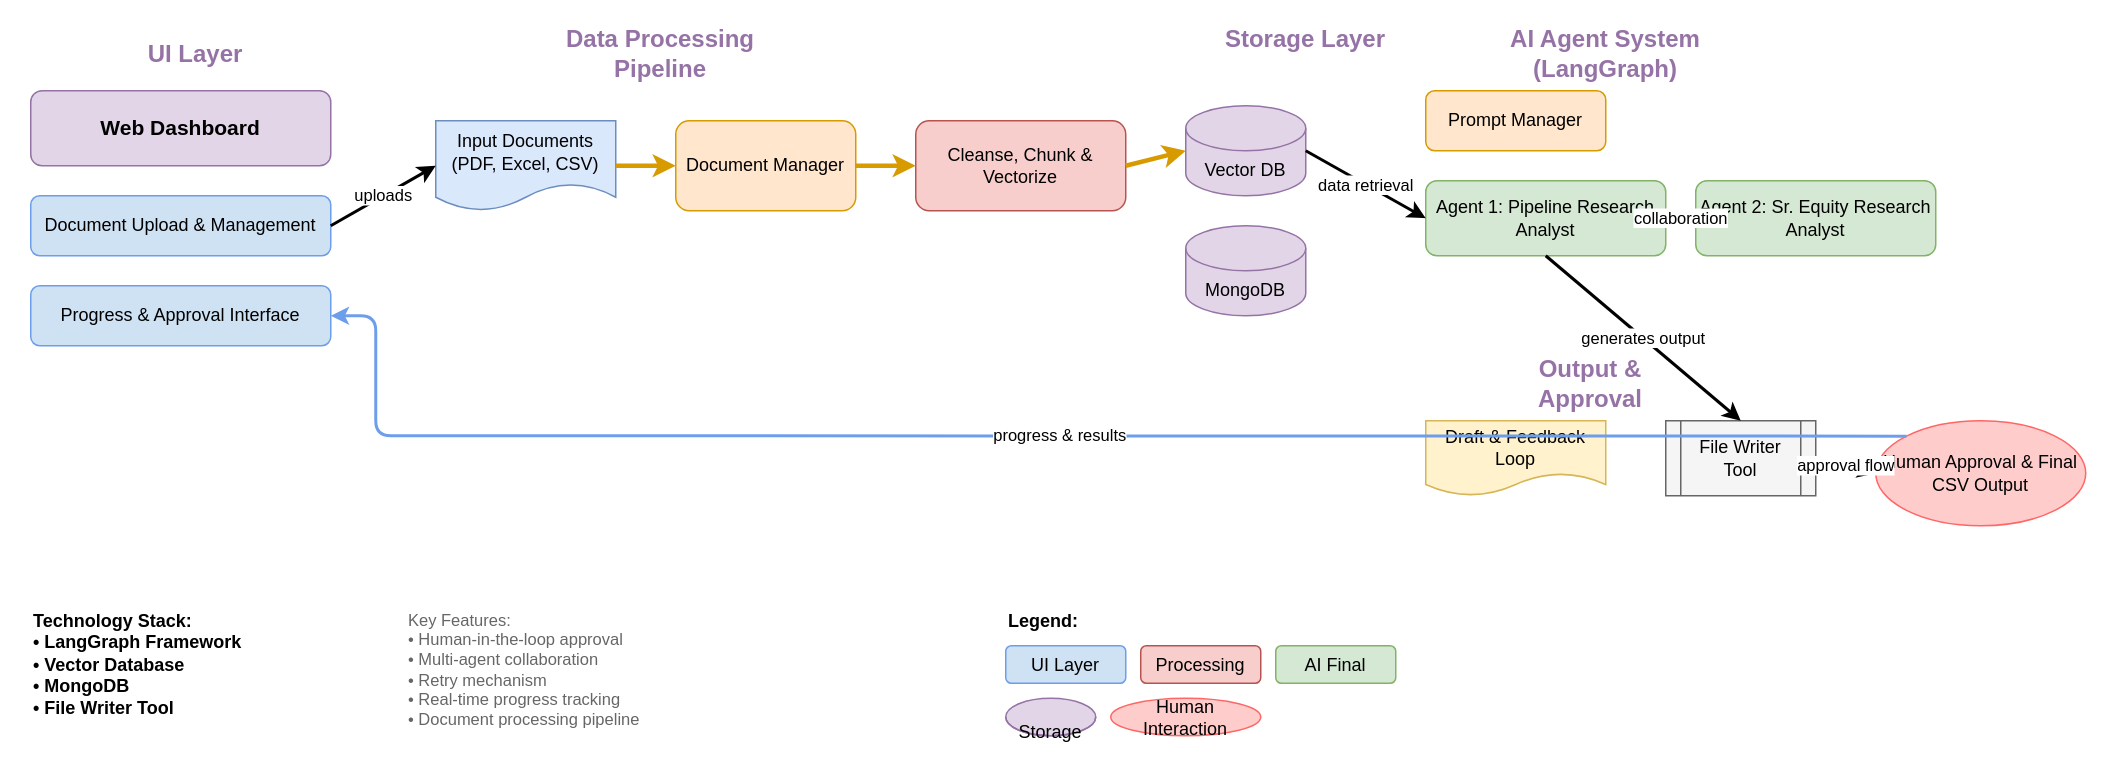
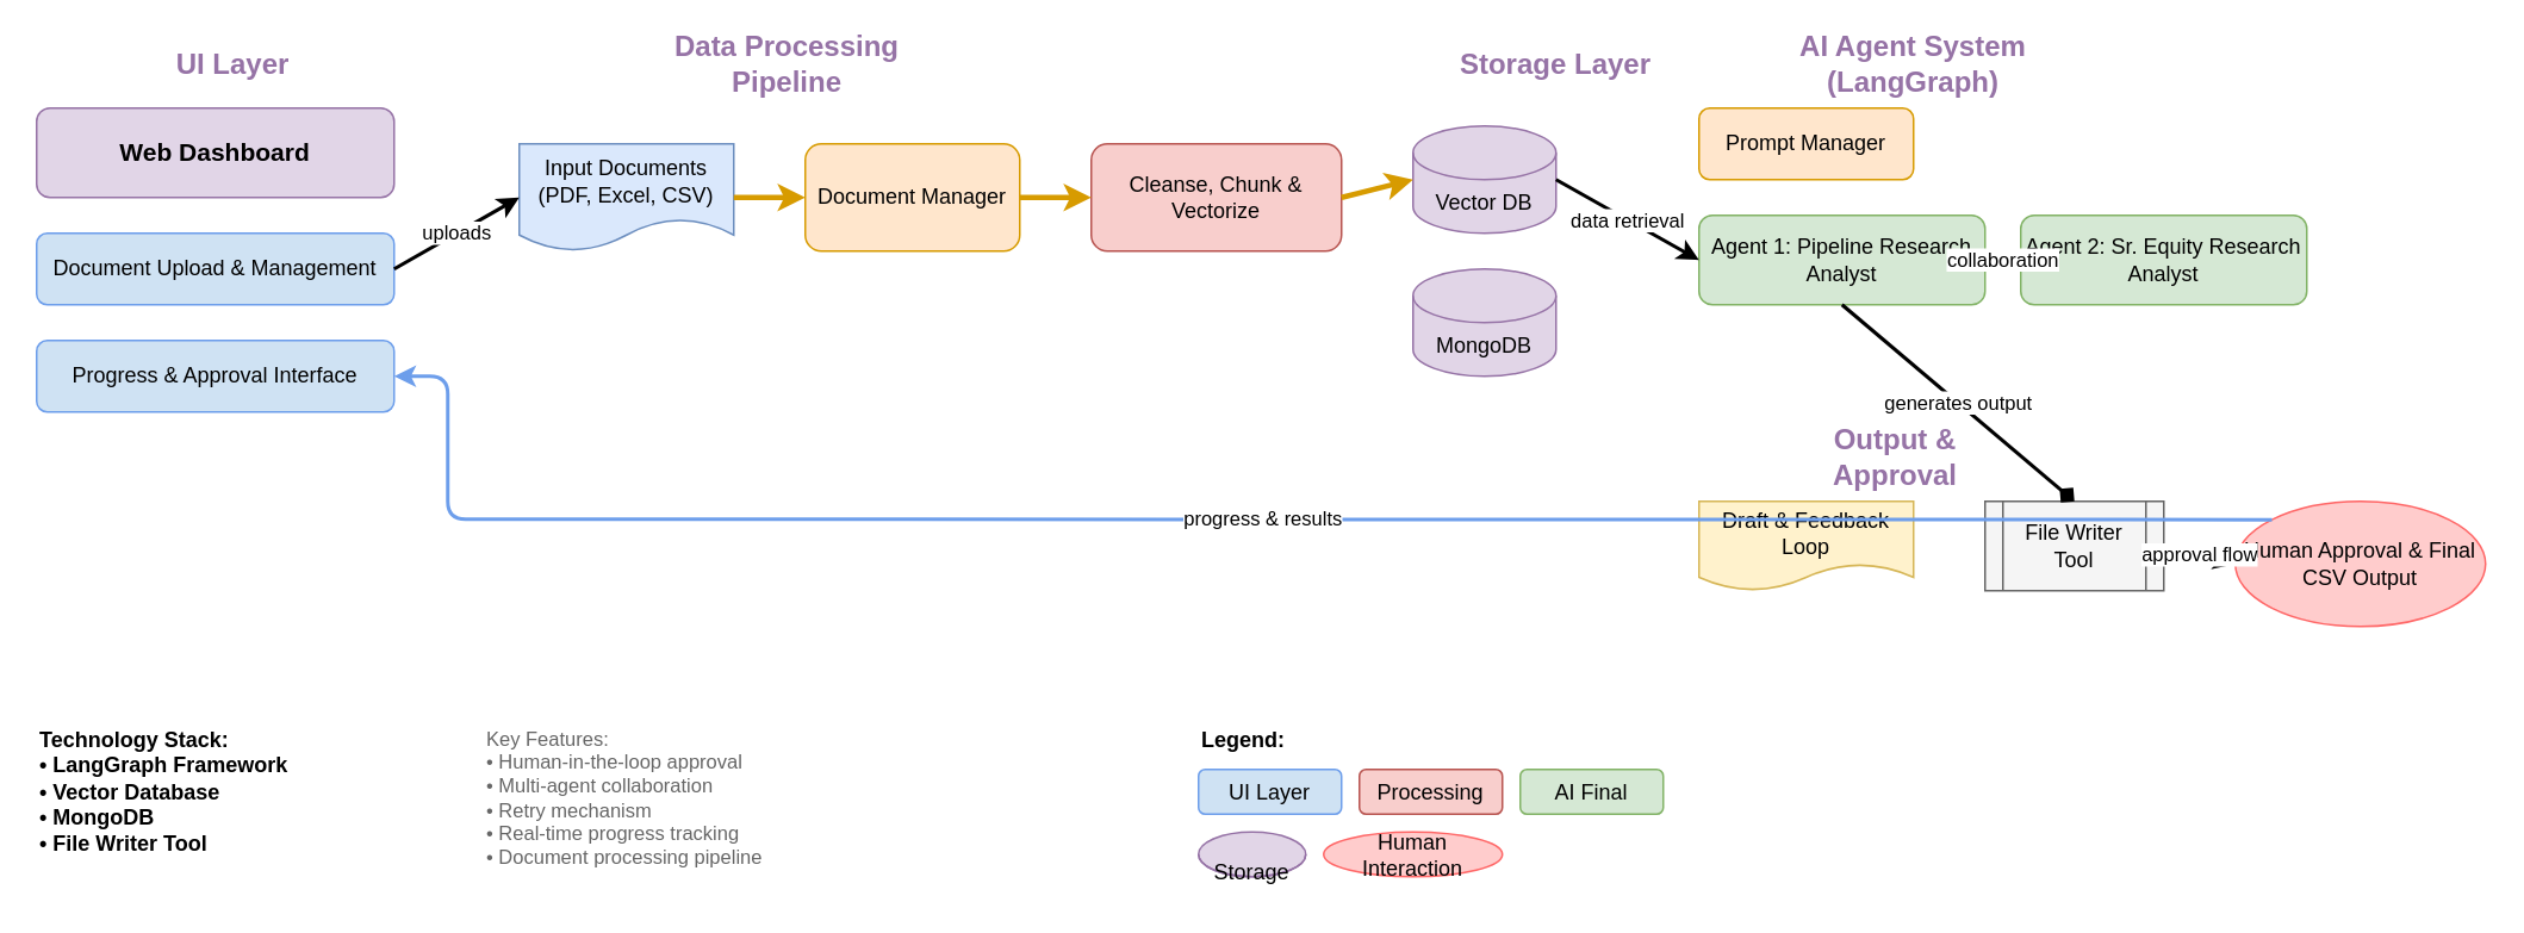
- <mxCell id="10" value="Storage Layer" style="text;html=1;strokeColor=none;fillColor=none;align=center;verticalAlign=middle;whiteSpace=wrap;rounded=0;fontSize=16;fontStyle=1;fontColor=#9673a6;" vertex="1" parent="1"><mxGeometry x="810" y="10" width="120" height="30" as="geometry" /></mxCell>
+ <mxCell id="10" value="Storage Layer" style="text;html=1;strokeColor=none;fillColor=none;align=center;verticalAlign=middle;whiteSpace=wrap;rounded=0;fontSize=16;fontStyle=1;fontColor=#9673a6;" vertex="1" parent="1"><mxGeometry x="810" y="20" width="120" height="30" as="geometry" /></mxCell>
- <mxCell id="27" value="generates output" style="endArrow=classic;html=1;exitX=0.5;exitY=1;exitDx=0;exitDy=0;entryX=0.5;entryY=0;entryDx=0;entryDy=0;strokeWidth=2;" edge="1" parent="1" source="15" target="19"><mxGeometry width="50" height="50" relative="1" as="geometry"><mxPoint x="1030" y="180" as="sourcePoint" /><mxPoint x="1160" y="270" as="targetPoint" /></mxGeometry></mxCell>
+ <mxCell id="27" value="generates output" style="endArrow=diamond;html=1;exitX=0.5;exitY=1;exitDx=0;exitDy=0;entryX=0.5;entryY=0;entryDx=0;entryDy=0;strokeWidth=2;" edge="1" parent="1" source="15" target="19"><mxGeometry width="50" height="50" relative="1" as="geometry"><mxPoint x="1030" y="180" as="sourcePoint" /><mxPoint x="1160" y="270" as="targetPoint" /></mxGeometry></mxCell>
